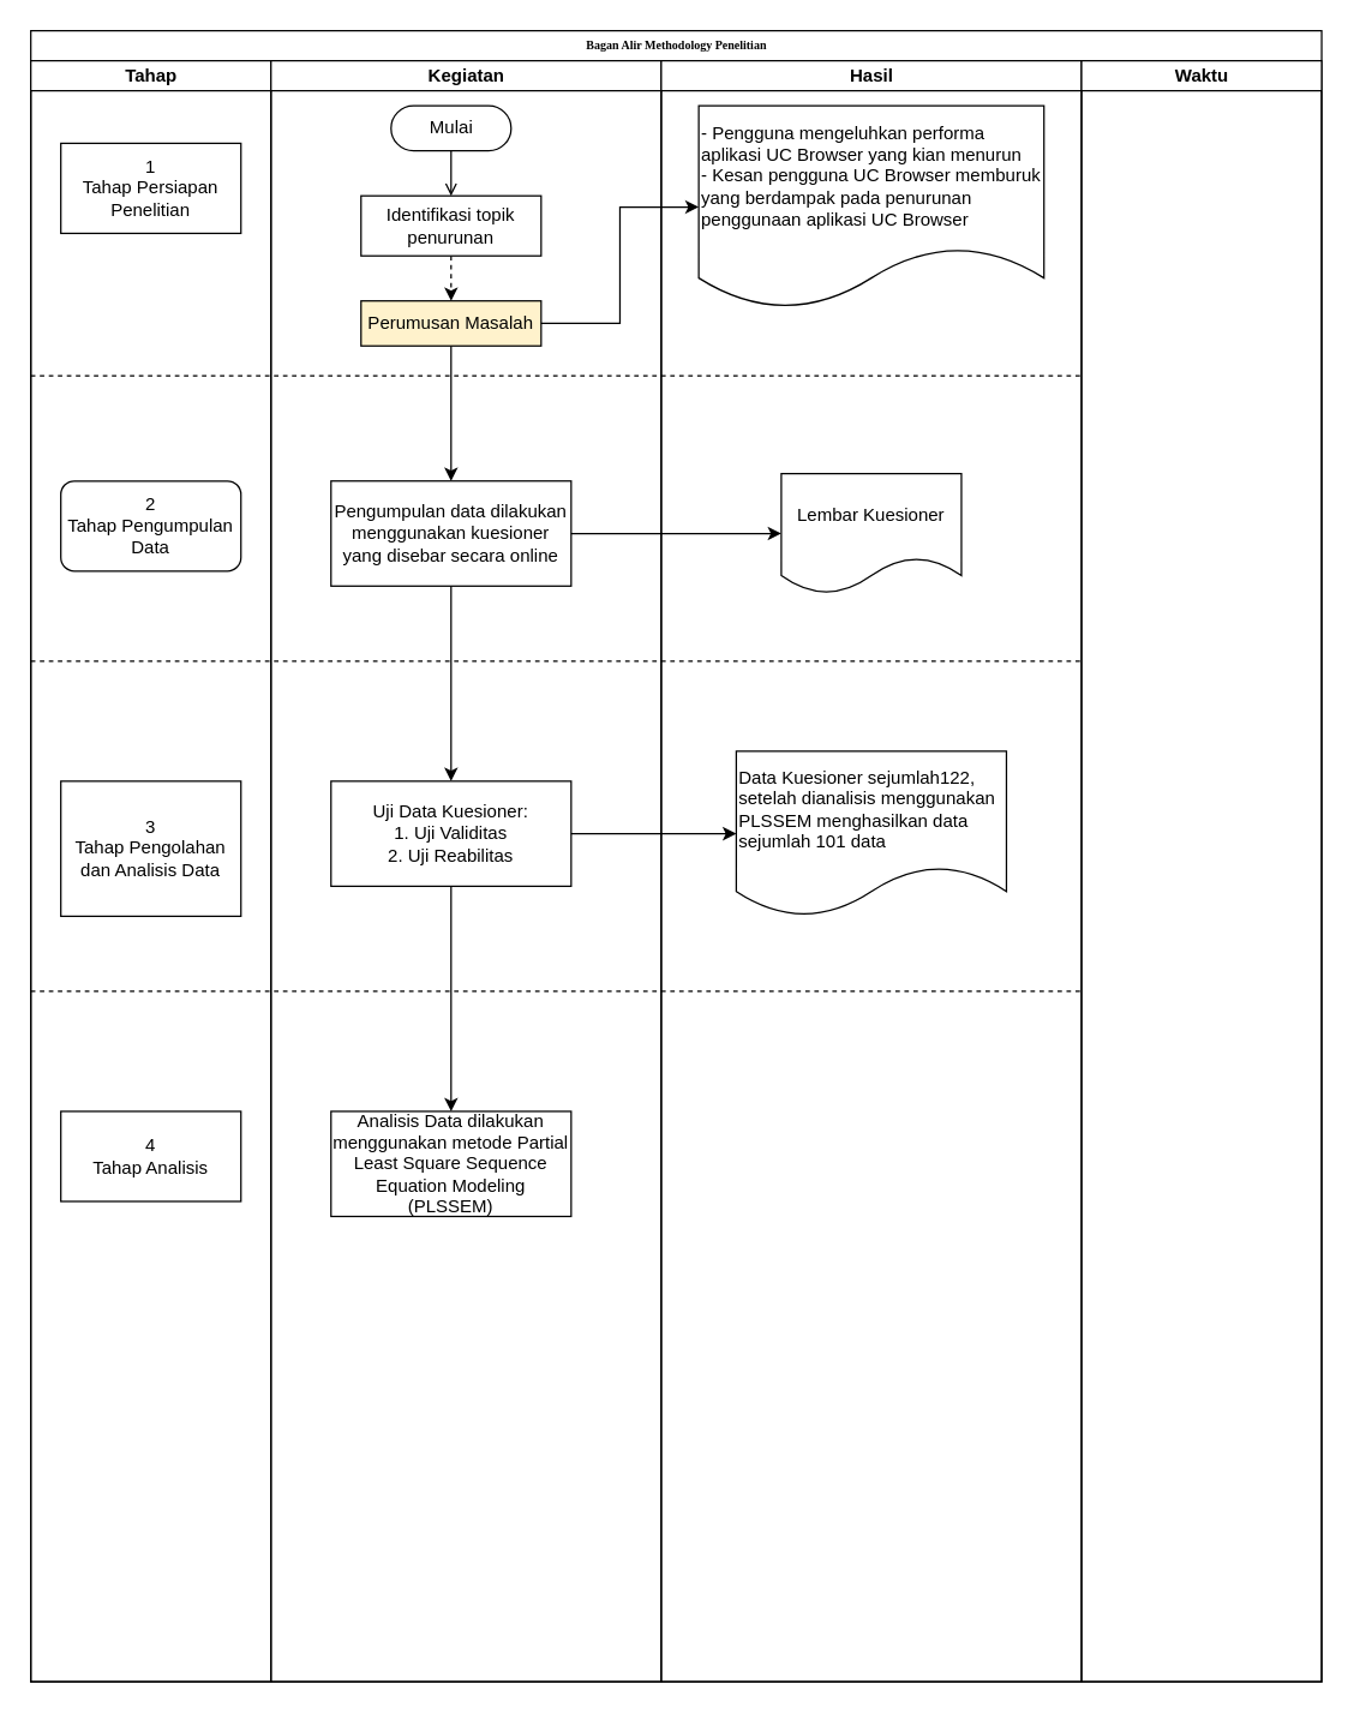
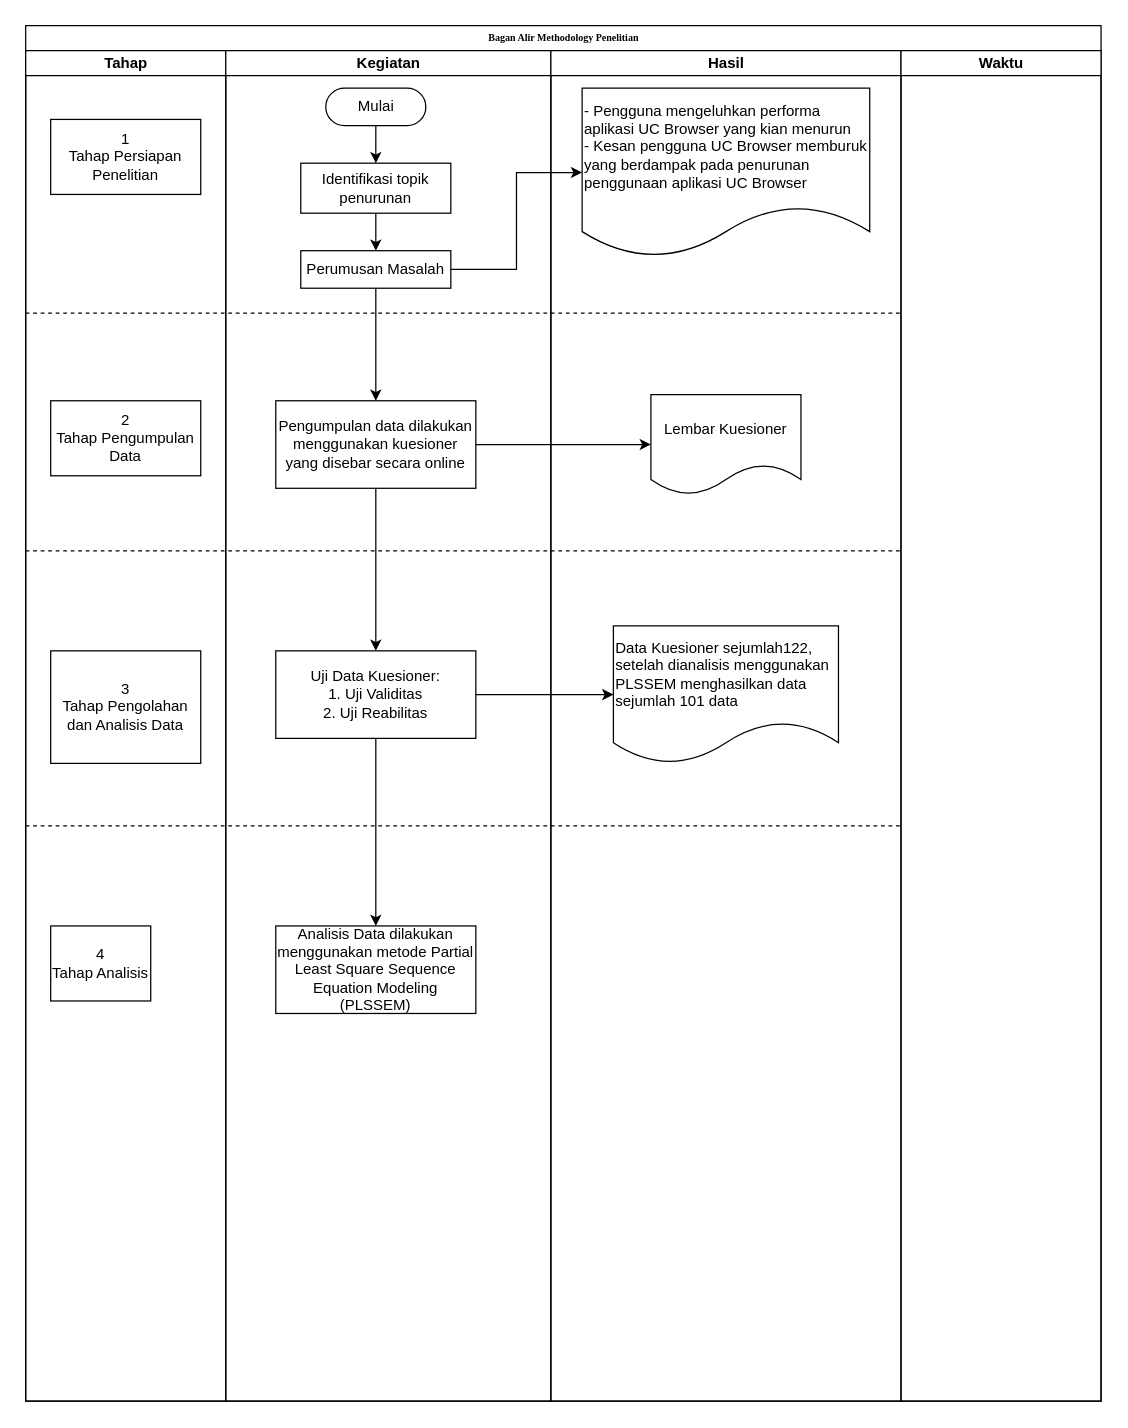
- <mxCell id="9" style="edgeStyle=orthogonalEdgeStyle;rounded=0;orthogonalLoop=1;jettySize=auto;html=1;exitX=0.5;exitY=0.5;exitDx=0;exitDy=15;exitPerimeter=0;entryX=0.5;entryY=0;entryDx=0;entryDy=0;endArrow=open;" edge="1" parent="8" source="10" target="12"><mxGeometry relative="1" as="geometry" /></mxCell>
+ <mxCell id="9" style="edgeStyle=orthogonalEdgeStyle;rounded=0;orthogonalLoop=1;jettySize=auto;html=1;exitX=0.5;exitY=0.5;exitDx=0;exitDy=15;exitPerimeter=0;entryX=0.5;entryY=0;entryDx=0;entryDy=0;" edge="1" parent="8" source="10" target="12"><mxGeometry relative="1" as="geometry" /></mxCell>
- <mxCell id="11" style="edgeStyle=orthogonalEdgeStyle;rounded=0;orthogonalLoop=1;jettySize=auto;html=1;exitX=0.5;exitY=1;exitDx=0;exitDy=0;entryX=0.5;entryY=0;entryDx=0;entryDy=0;dashed=1;" edge="1" parent="8" source="12" target="14"><mxGeometry relative="1" as="geometry" /></mxCell>
+ <mxCell id="11" style="edgeStyle=orthogonalEdgeStyle;rounded=0;orthogonalLoop=1;jettySize=auto;html=1;exitX=0.5;exitY=1;exitDx=0;exitDy=0;entryX=0.5;entryY=0;entryDx=0;entryDy=0;" edge="1" parent="8" source="12" target="14"><mxGeometry relative="1" as="geometry" /></mxCell>
- <mxCell id="14" value="Perumusan Masalah" style="rounded=0;whiteSpace=wrap;html=1;fillColor=#fff2cc;" vertex="1" parent="8"><mxGeometry x="60" y="160" width="120" height="30" as="geometry" /></mxCell>
+ <mxCell id="14" value="Perumusan Masalah" style="rounded=0;whiteSpace=wrap;html=1;" vertex="1" parent="8"><mxGeometry x="60" y="160" width="120" height="30" as="geometry" /></mxCell>
- <mxCell id="5" value="2&lt;br&gt;Tahap Pengumpulan Data" style="whiteSpace=wrap;html=1;rounded=1;" vertex="1" parent="3"><mxGeometry x="20" y="280" width="120" height="60" as="geometry" /></mxCell>
+ <mxCell id="5" value="2&lt;br&gt;Tahap Pengumpulan Data" style="rounded=0;whiteSpace=wrap;html=1;" vertex="1" parent="3"><mxGeometry x="20" y="280" width="120" height="60" as="geometry" /></mxCell>
- <mxCell id="7" value="4&lt;br&gt;Tahap Analisis" style="rounded=0;whiteSpace=wrap;html=1;" vertex="1" parent="3"><mxGeometry x="20" y="700" width="120" height="60" as="geometry" /></mxCell>
+ <mxCell id="7" value="4&lt;br&gt;Tahap Analisis" style="rounded=0;whiteSpace=wrap;html=1;" vertex="1" parent="3"><mxGeometry x="20" y="700" width="80" height="60" as="geometry" /></mxCell>
